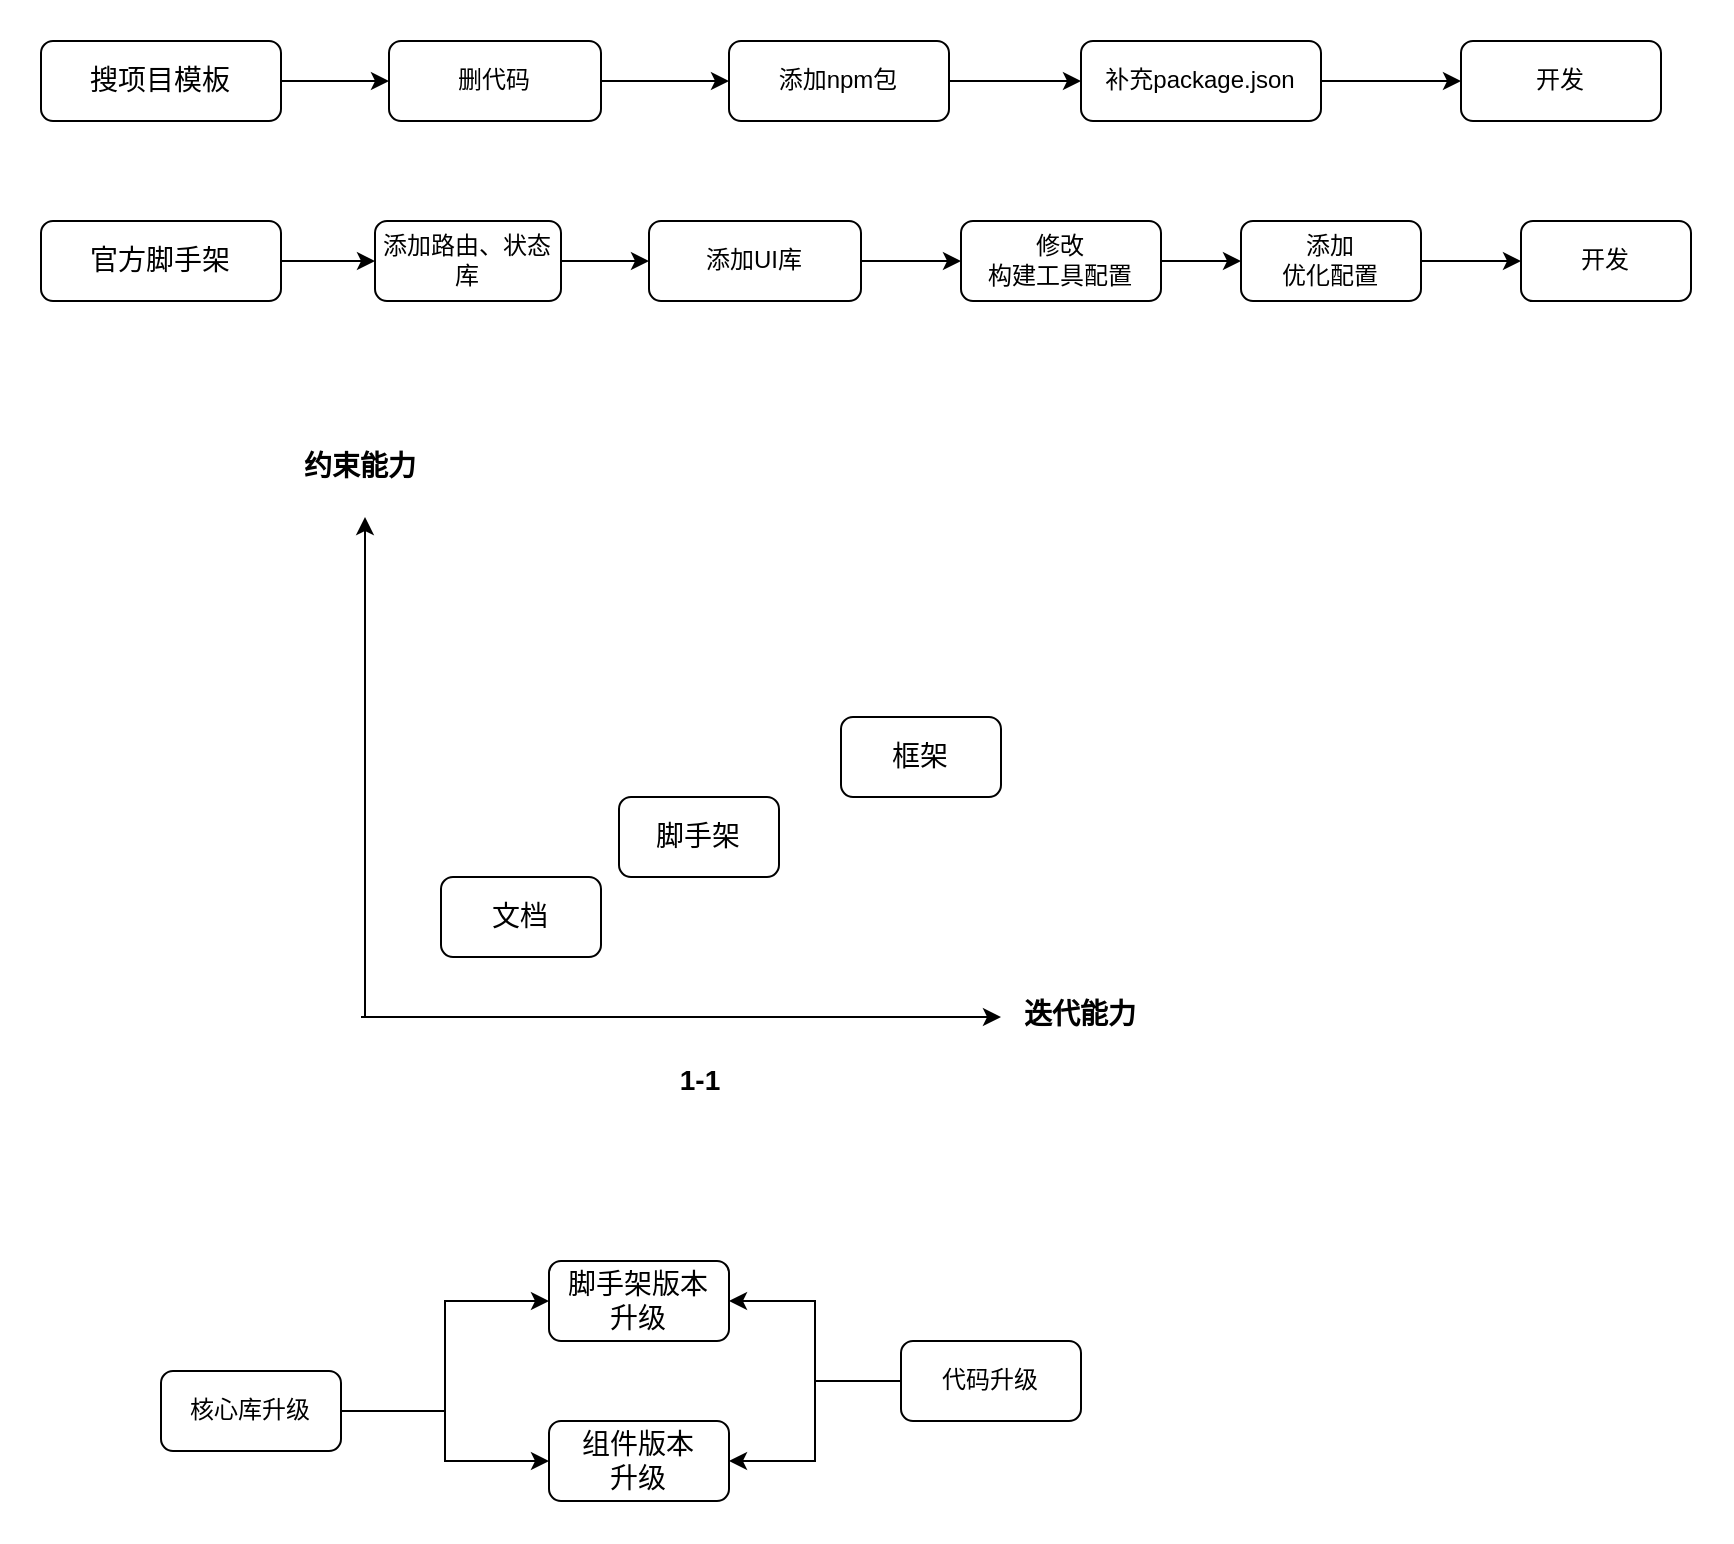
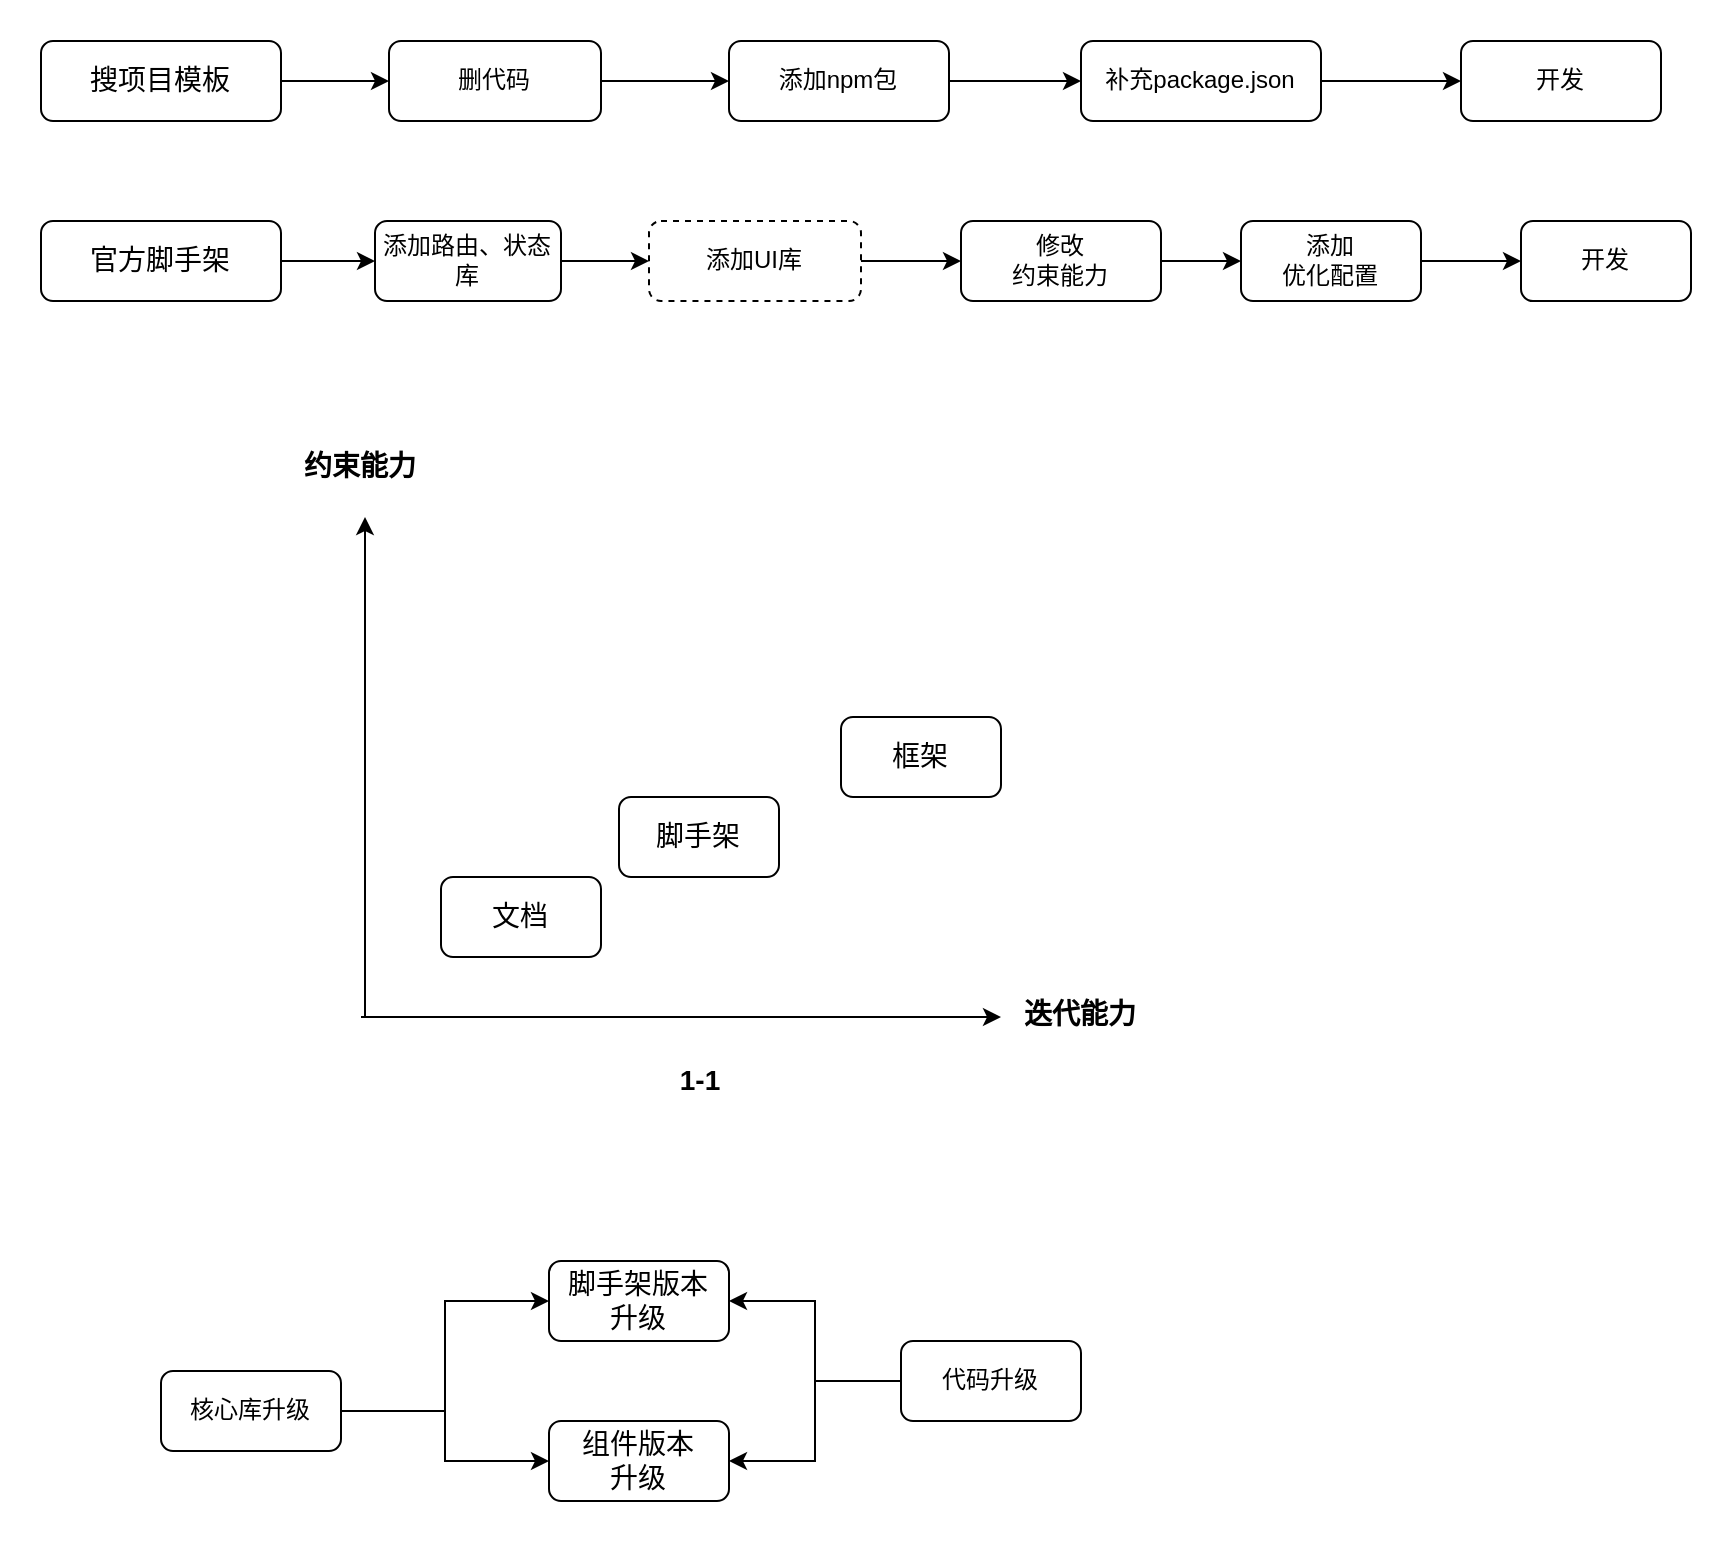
- <mxCell id="24" value="添加UI库" style="whiteSpace=wrap;html=1;rounded=1;" parent="1" vertex="1"><mxGeometry x="324" y="110" width="106" height="40" as="geometry" /></mxCell>
+ <mxCell id="24" value="添加UI库" style="whiteSpace=wrap;html=1;rounded=1;dashed=1;" parent="1" vertex="1"><mxGeometry x="324" y="110" width="106" height="40" as="geometry" /></mxCell>
- <mxCell id="26" value="修改&lt;br&gt;构建工具配置" style="whiteSpace=wrap;html=1;rounded=1;" parent="1" vertex="1"><mxGeometry x="480" y="110" width="100" height="40" as="geometry" /></mxCell>
+ <mxCell id="26" value="修改&lt;br&gt;约束能力" style="whiteSpace=wrap;html=1;rounded=1;" parent="1" vertex="1"><mxGeometry x="480" y="110" width="100" height="40" as="geometry" /></mxCell>
